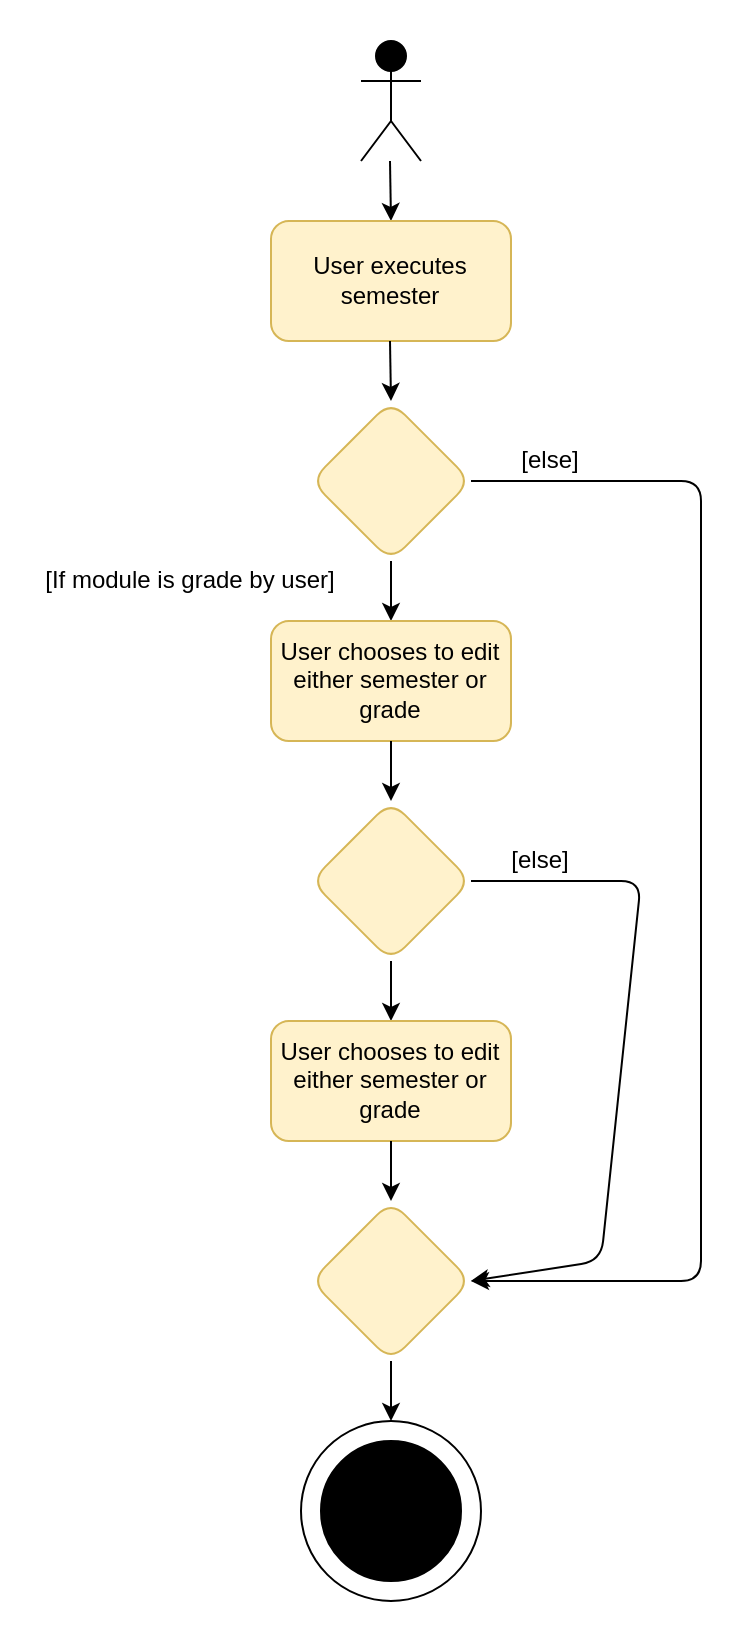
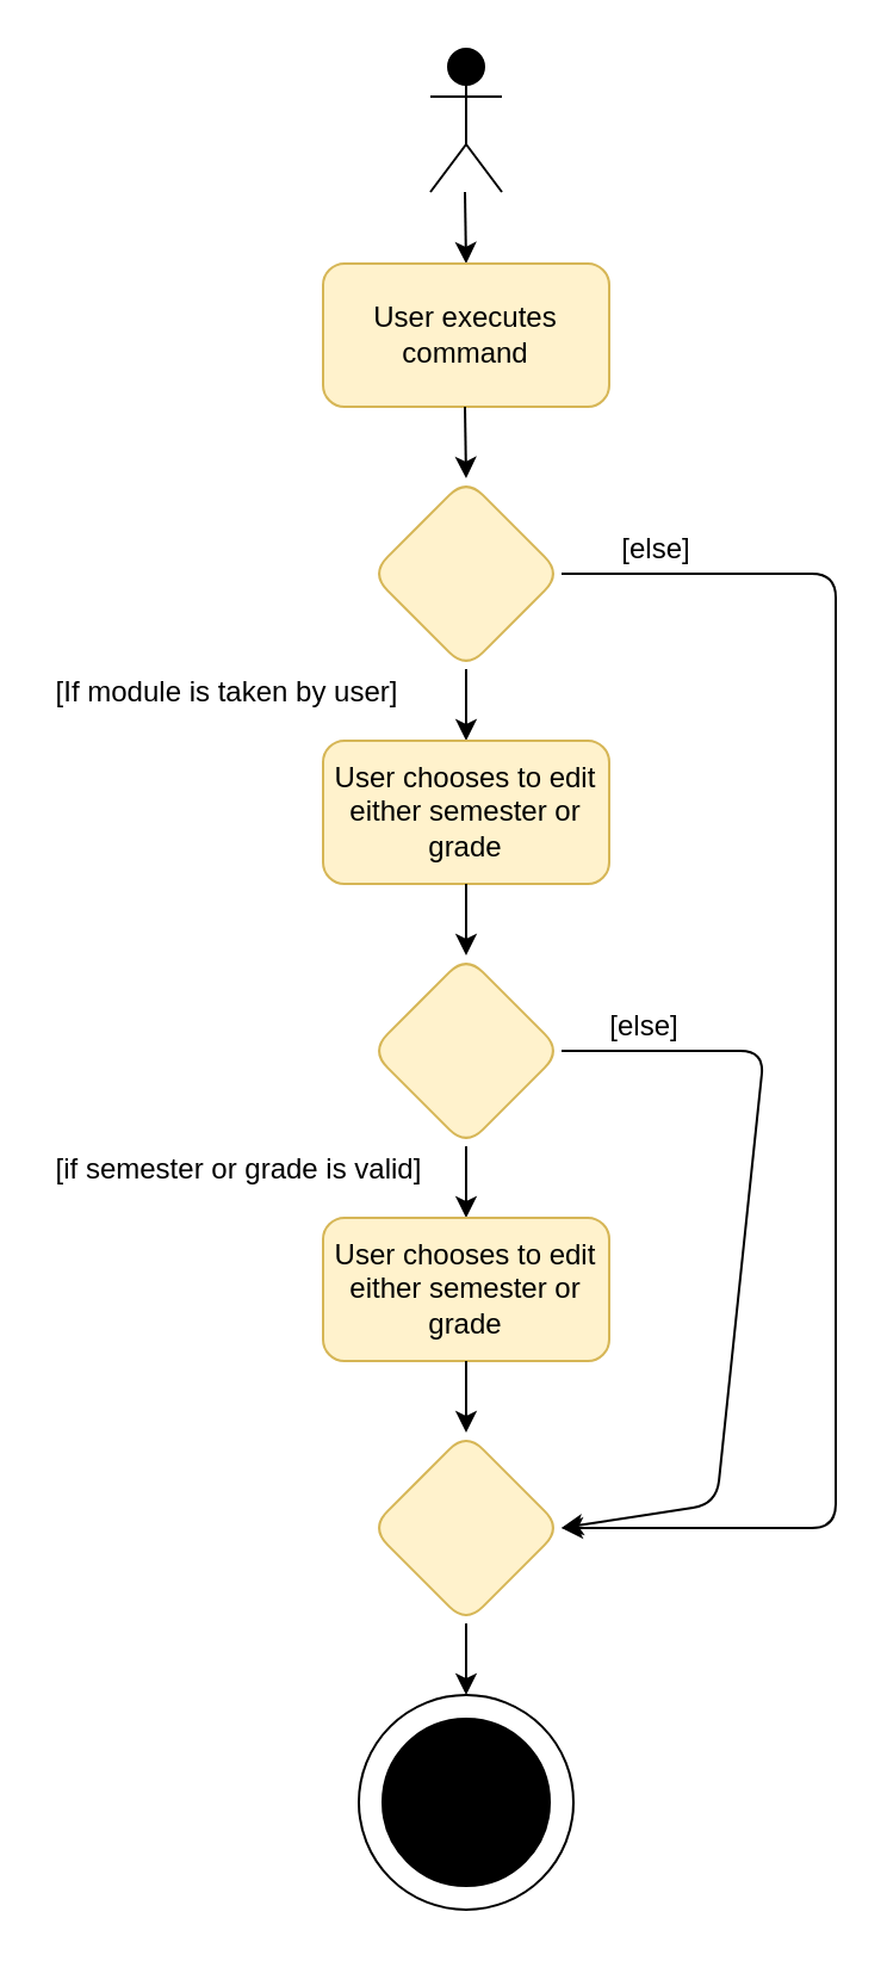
- <mxCell id="4" value="User executes semester" style="rounded=1;whiteSpace=wrap;html=1;fillColor=#fff2cc;strokeColor=#d6b656;" vertex="1" parent="1"><mxGeometry x="135" y="110" width="120" height="60" as="geometry" /></mxCell>
+ <mxCell id="4" value="User executes command" style="rounded=1;whiteSpace=wrap;html=1;fillColor=#fff2cc;strokeColor=#d6b656;" vertex="1" parent="1"><mxGeometry x="135" y="110" width="120" height="60" as="geometry" /></mxCell>
- <mxCell id="9" value="[If module is grade by user]" style="text;html=1;strokeColor=none;fillColor=none;align=center;verticalAlign=middle;whiteSpace=wrap;rounded=0;" vertex="1" parent="1"><mxGeometry x="20" y="280" width="150" height="20" as="geometry" /></mxCell>
+ <mxCell id="9" value="[If module is taken by user]" style="text;html=1;strokeColor=none;fillColor=none;align=center;verticalAlign=middle;whiteSpace=wrap;rounded=0;" vertex="1" parent="1"><mxGeometry x="20" y="280" width="150" height="20" as="geometry" /></mxCell>
+ <mxCell id="15" value="[if semester or grade is valid]" style="text;html=1;strokeColor=none;fillColor=none;align=center;verticalAlign=middle;whiteSpace=wrap;rounded=0;" vertex="1" parent="1"><mxGeometry x="20" y="480" width="160" height="20" as="geometry" /></mxCell>
